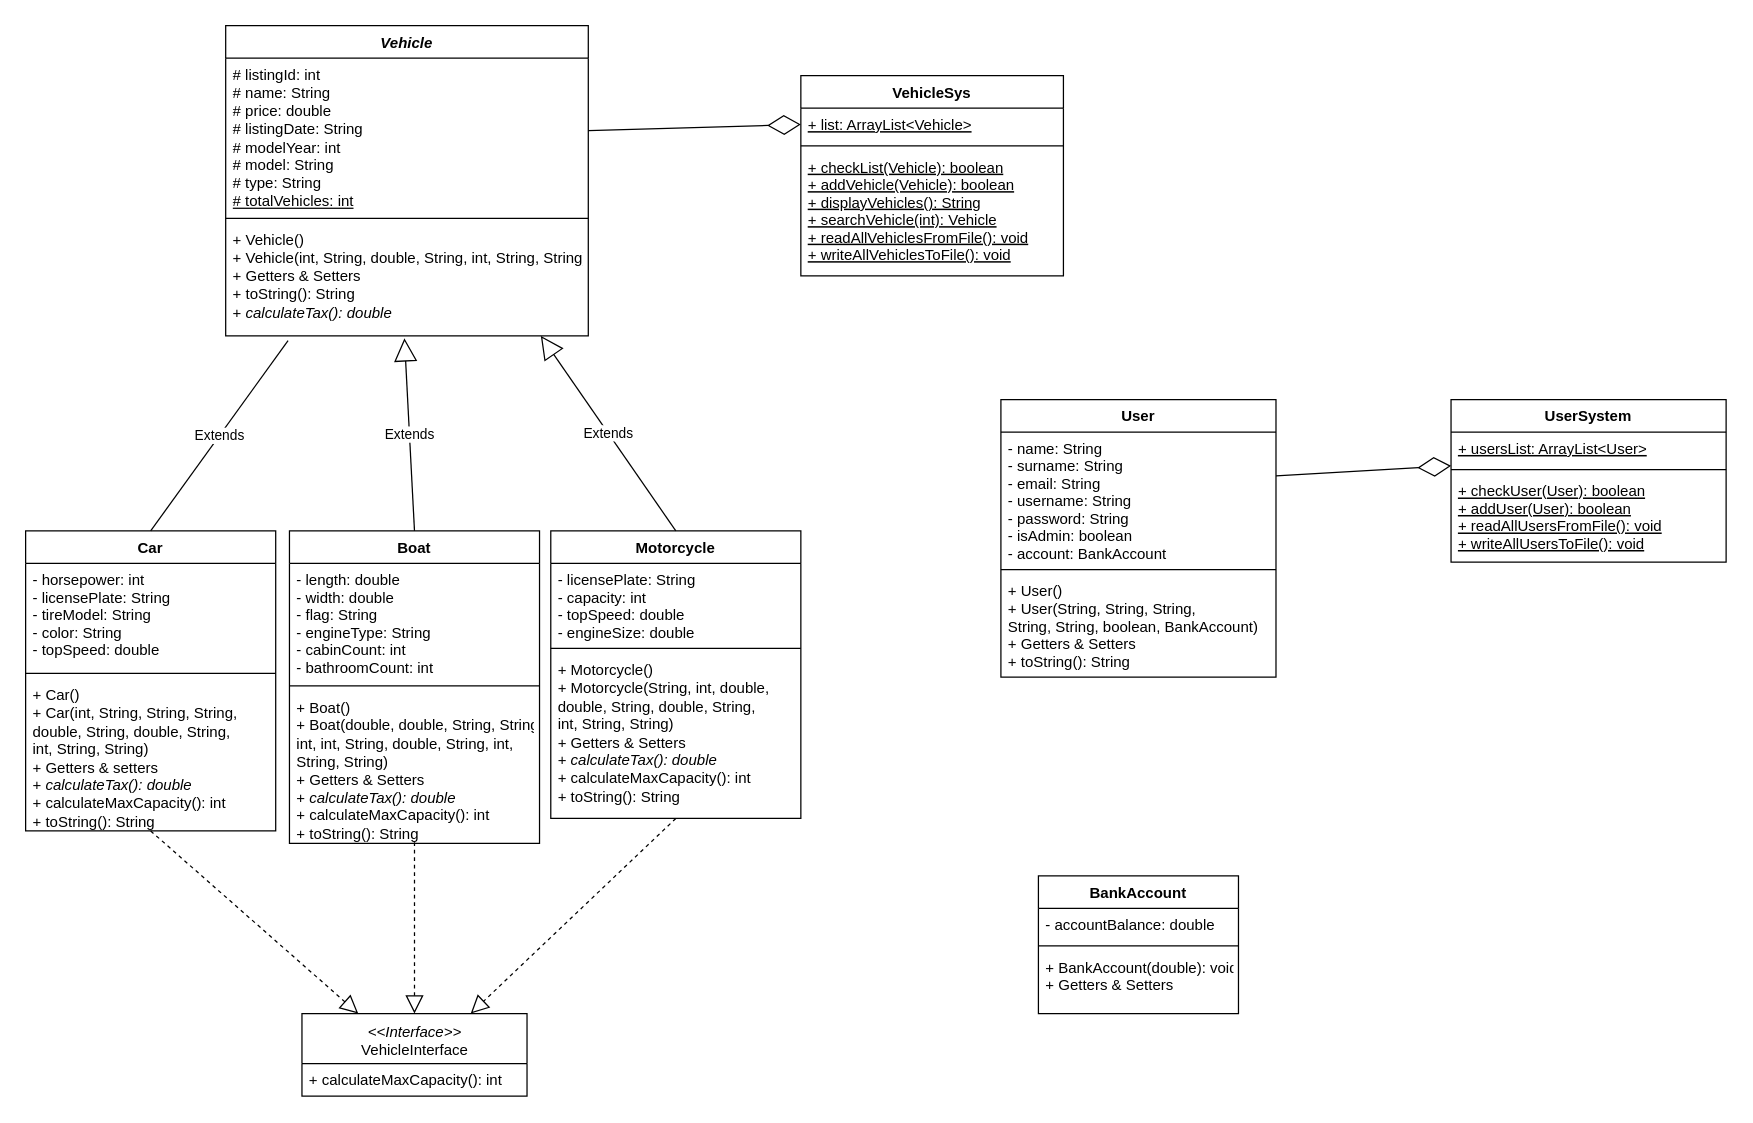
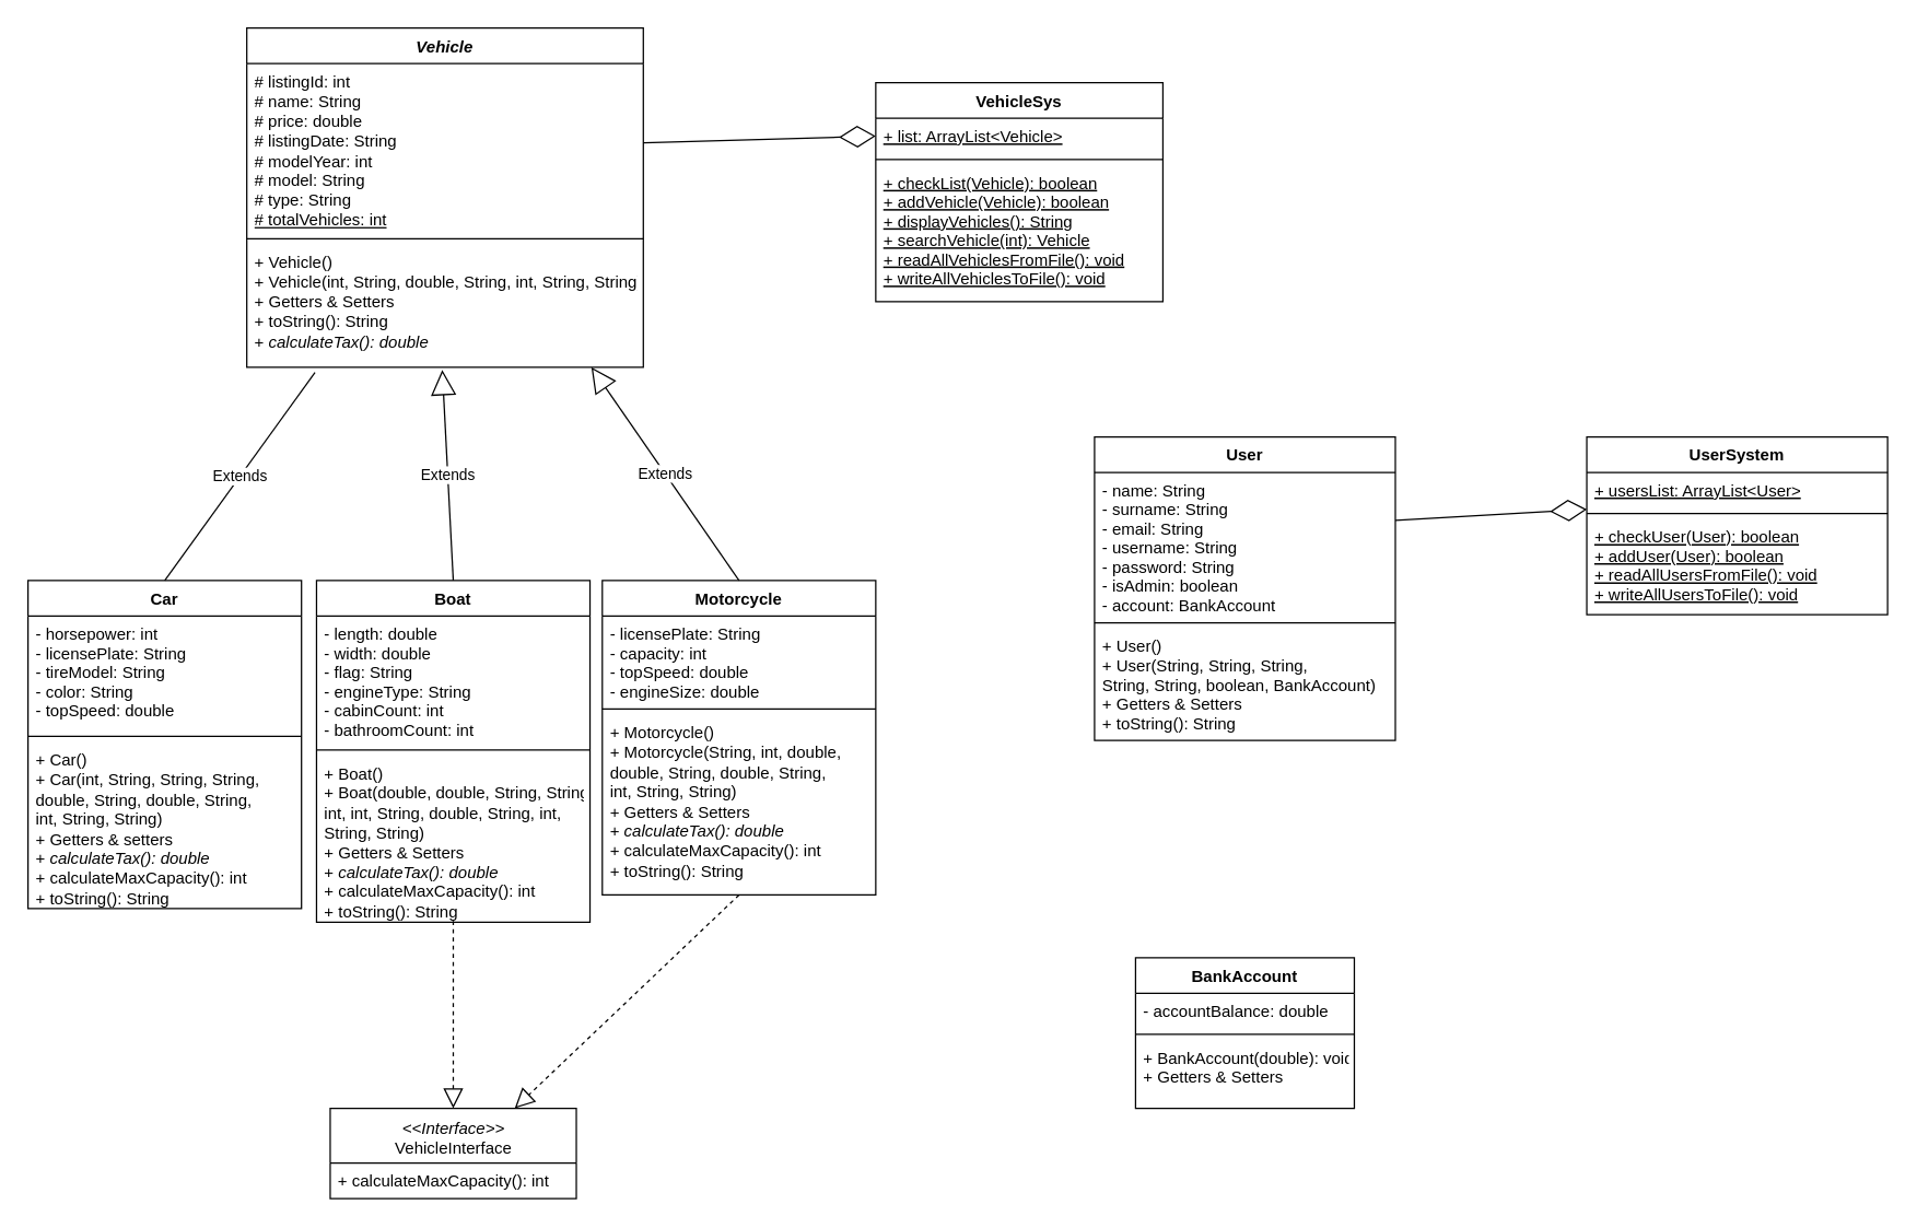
- <mxCell id="23" value="" style="endArrow=block;dashed=1;endFill=0;endSize=12;html=1;exitX=0.5;exitY=1;exitDx=0;exitDy=0;exitPerimeter=0;entryX=0.25;entryY=0;entryDx=0;entryDy=0;" parent="1" source="9" target="21" edge="1"><mxGeometry width="160" relative="1" as="geometry"><mxPoint x="120" y="760" as="sourcePoint" /><mxPoint x="280" y="760" as="targetPoint" /></mxGeometry></mxCell>
